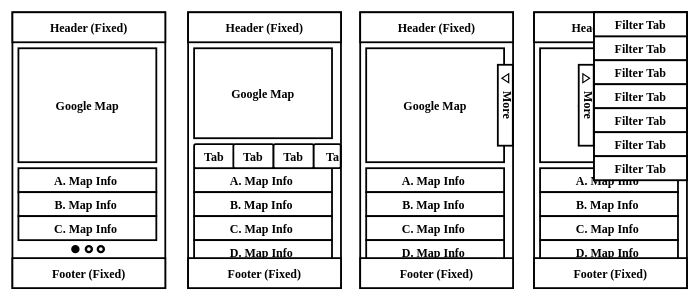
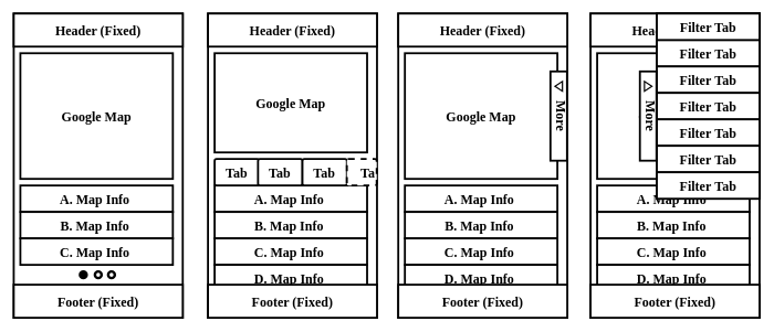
- <mxCell id="32" value="&lt;span style=&quot;font-size: 20px&quot;&gt;&amp;nbsp;Ta&lt;/span&gt;" style="rounded=1;whiteSpace=wrap;html=1;fontFamily=微軟正黑體;fontSize=24;fontStyle=1;strokeWidth=3;shadow=0;glass=0;comic=0;align=right;arcSize=7;" vertex="1" parent="1"><mxGeometry x="522.47" y="240" width="45" height="40" as="geometry" /></mxCell>
+ <mxCell id="32" value="&lt;span style=&quot;font-size: 20px&quot;&gt;&amp;nbsp;Ta&lt;/span&gt;" style="rounded=1;whiteSpace=wrap;html=1;fontFamily=微軟正黑體;fontSize=24;fontStyle=1;strokeWidth=3;shadow=0;glass=0;comic=0;align=right;arcSize=7;dashed=1;" vertex="1" parent="1"><mxGeometry x="522.47" y="240" width="45" height="40" as="geometry" /></mxCell>
